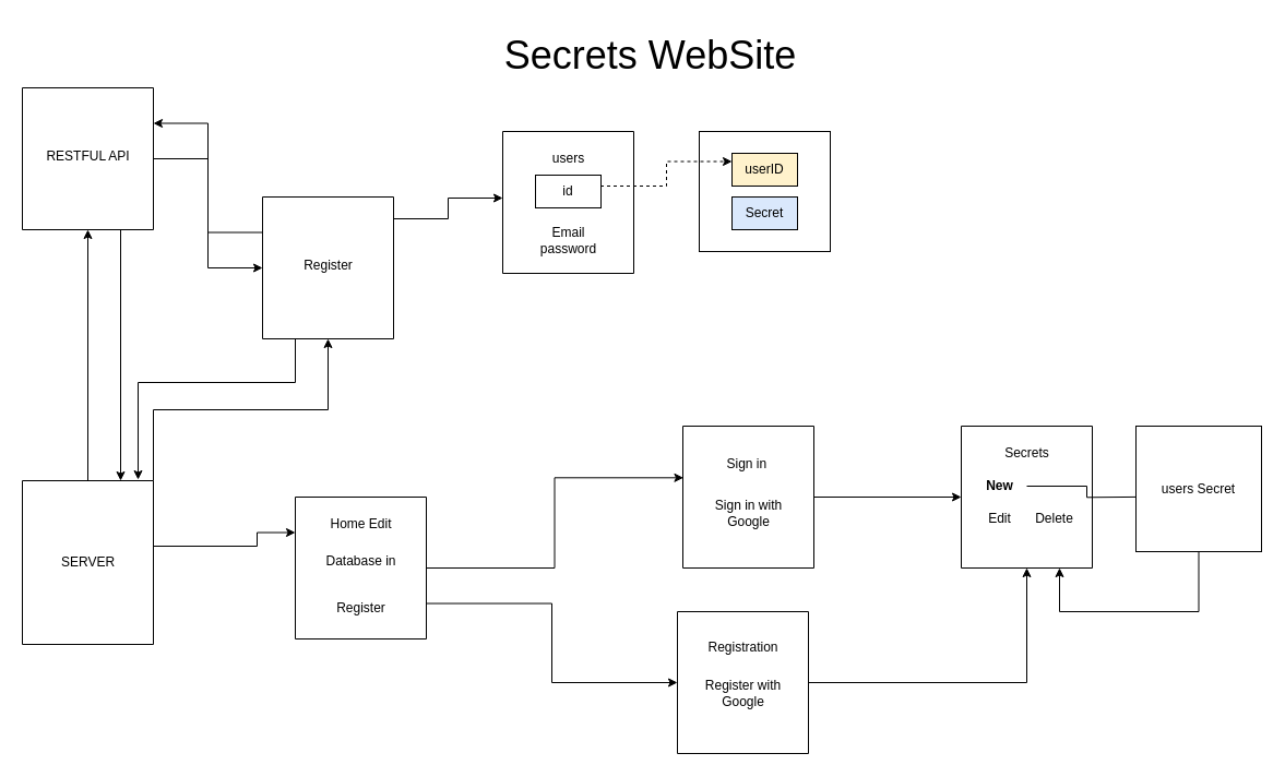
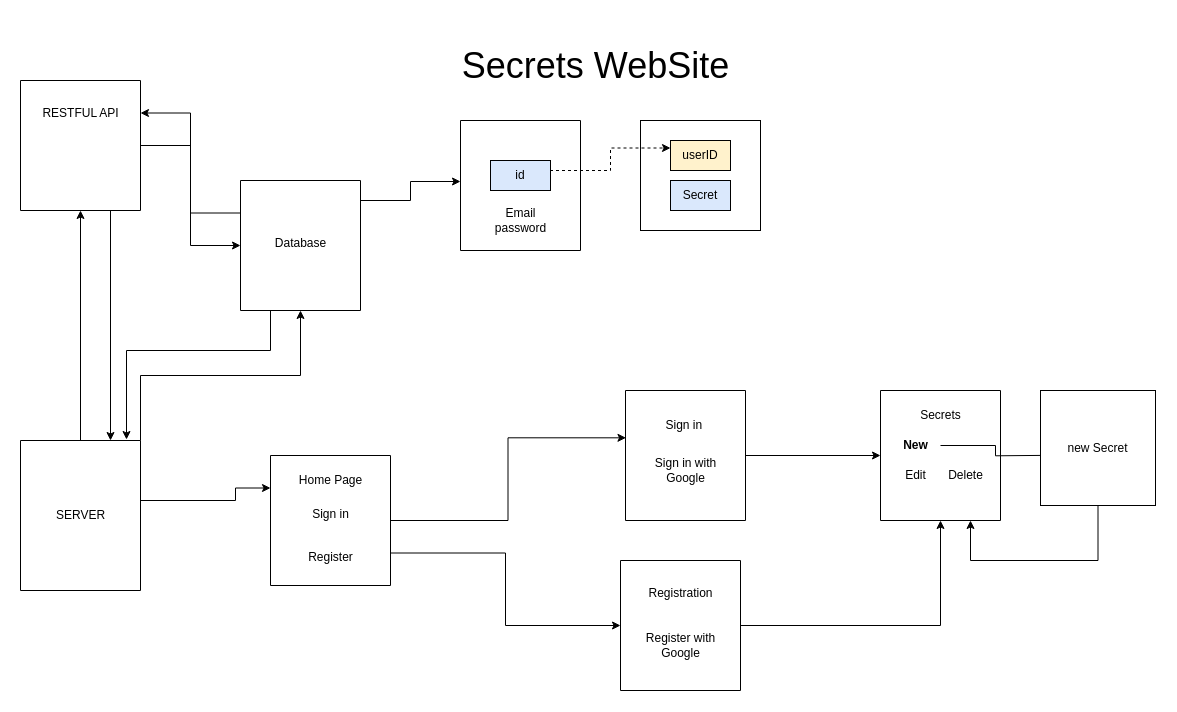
- <mxCell id="36" value="&lt;font style=&quot;font-size: 36px;&quot;&gt;Secrets WebSite&lt;/font&gt;" style="text;html=1;align=center;verticalAlign=middle;resizable=0;points=[];autosize=1;strokeColor=none;fillColor=none;" parent="1" vertex="1"><mxGeometry x="450" y="20" width="290" height="60" as="geometry" /></mxCell>
+ <mxCell id="36" value="&lt;font style=&quot;font-size: 36px;&quot;&gt;Secrets WebSite&lt;/font&gt;" style="text;html=1;align=center;verticalAlign=middle;resizable=0;points=[];autosize=1;strokeColor=none;fillColor=none;" parent="1" vertex="1"><mxGeometry x="450" y="35" width="290" height="60" as="geometry" /></mxCell>
- <mxCell id="22" value="RESTFUL API" style="text;html=1;align=center;verticalAlign=middle;resizable=0;points=[];autosize=1;strokeColor=none;fillColor=none;" parent="21" vertex="1"><mxGeometry x="10" y="48" width="100" height="30" as="geometry" /></mxCell>
+ <mxCell id="22" value="RESTFUL API" style="text;html=1;align=center;verticalAlign=middle;resizable=0;points=[];autosize=1;strokeColor=none;fillColor=none;" parent="21" vertex="1"><mxGeometry x="10" y="18" width="100" height="30" as="geometry" /></mxCell>
- <mxCell id="39" value="users" style="text;html=1;align=center;verticalAlign=middle;resizable=0;points=[];autosize=1;strokeColor=none;fillColor=none;" parent="37" vertex="1"><mxGeometry x="35" y="10" width="50" height="30" as="geometry" /></mxCell>
- <mxCell id="40" value="&lt;span style=&quot;text-wrap-mode: nowrap;&quot;&gt;id&lt;/span&gt;" style="whiteSpace=wrap;html=1;" parent="37" vertex="1"><mxGeometry x="30" y="40" width="60" height="30" as="geometry" /></mxCell>
+ <mxCell id="40" value="&lt;span style=&quot;text-wrap-mode: nowrap;&quot;&gt;id&lt;/span&gt;" style="whiteSpace=wrap;html=1;fillColor=#dae8fc;" parent="37" vertex="1"><mxGeometry x="30" y="40" width="60" height="30" as="geometry" /></mxCell>
- <mxCell id="26" value="Register" style="text;html=1;align=center;verticalAlign=middle;resizable=0;points=[];autosize=1;strokeColor=none;fillColor=none;" parent="25" vertex="1"><mxGeometry x="25" y="48" width="70" height="30" as="geometry" /></mxCell>
+ <mxCell id="26" value="Database" style="text;html=1;align=center;verticalAlign=middle;resizable=0;points=[];autosize=1;strokeColor=none;fillColor=none;" parent="25" vertex="1"><mxGeometry x="25" y="48" width="70" height="30" as="geometry" /></mxCell>
- <mxCell id="34" value="users Secret" style="whiteSpace=wrap;html=1;aspect=fixed;" parent="1" vertex="1"><mxGeometry x="1040" y="390" width="115" height="115" as="geometry" /></mxCell>
+ <mxCell id="34" value="new Secret" style="whiteSpace=wrap;html=1;aspect=fixed;" parent="1" vertex="1"><mxGeometry x="1040" y="390" width="115" height="115" as="geometry" /></mxCell>
- <mxCell id="9" value="Home Edit" style="text;html=1;align=center;verticalAlign=middle;resizable=0;points=[];autosize=1;strokeColor=none;fillColor=none;" parent="7" vertex="1"><mxGeometry x="15" y="10" width="90" height="30" as="geometry" /></mxCell>
+ <mxCell id="9" value="Home Page" style="text;html=1;align=center;verticalAlign=middle;resizable=0;points=[];autosize=1;strokeColor=none;fillColor=none;" parent="7" vertex="1"><mxGeometry x="15" y="10" width="90" height="30" as="geometry" /></mxCell>
- <mxCell id="8" value="Database in&lt;div&gt;&lt;br&gt;&lt;/div&gt;&lt;div&gt;&lt;br&gt;Register&lt;/div&gt;" style="text;html=1;align=center;verticalAlign=middle;resizable=0;points=[];autosize=1;strokeColor=none;fillColor=none;" parent="7" vertex="1"><mxGeometry x="25" y="45" width="70" height="70" as="geometry" /></mxCell>
+ <mxCell id="8" value="Sign in&lt;div&gt;&lt;br&gt;&lt;/div&gt;&lt;div&gt;&lt;br&gt;Register&lt;/div&gt;" style="text;html=1;align=center;verticalAlign=middle;resizable=0;points=[];autosize=1;strokeColor=none;fillColor=none;" parent="7" vertex="1"><mxGeometry x="25" y="45" width="70" height="70" as="geometry" /></mxCell>
- <mxCell id="13" value="Register with&lt;br&gt;Google" style="text;html=1;align=center;verticalAlign=middle;resizable=0;points=[];autosize=1;strokeColor=none;fillColor=none;" parent="11" vertex="1"><mxGeometry x="15" y="55" width="90" height="40" as="geometry" /></mxCell>
+ <mxCell id="13" value="Register with&lt;br&gt;Google" style="text;html=1;align=center;verticalAlign=middle;resizable=0;points=[];autosize=1;strokeColor=none;fillColor=none;" parent="11" vertex="1"><mxGeometry x="15" y="65" width="90" height="40" as="geometry" /></mxCell>
